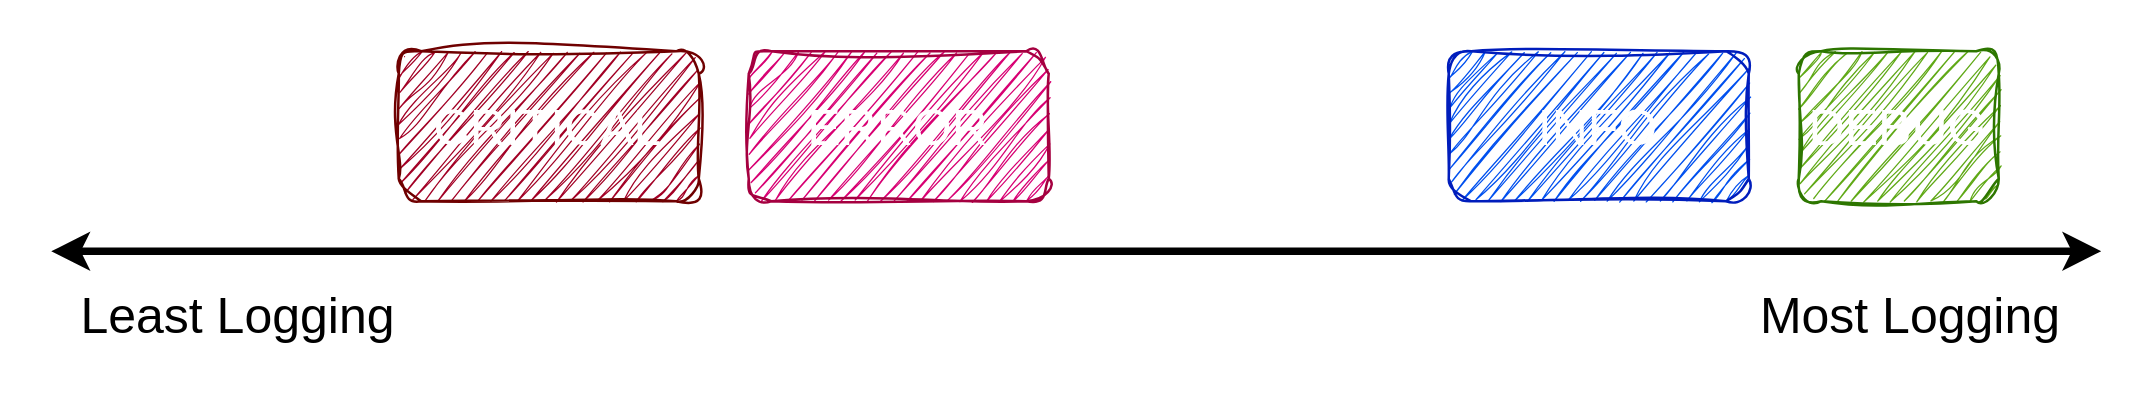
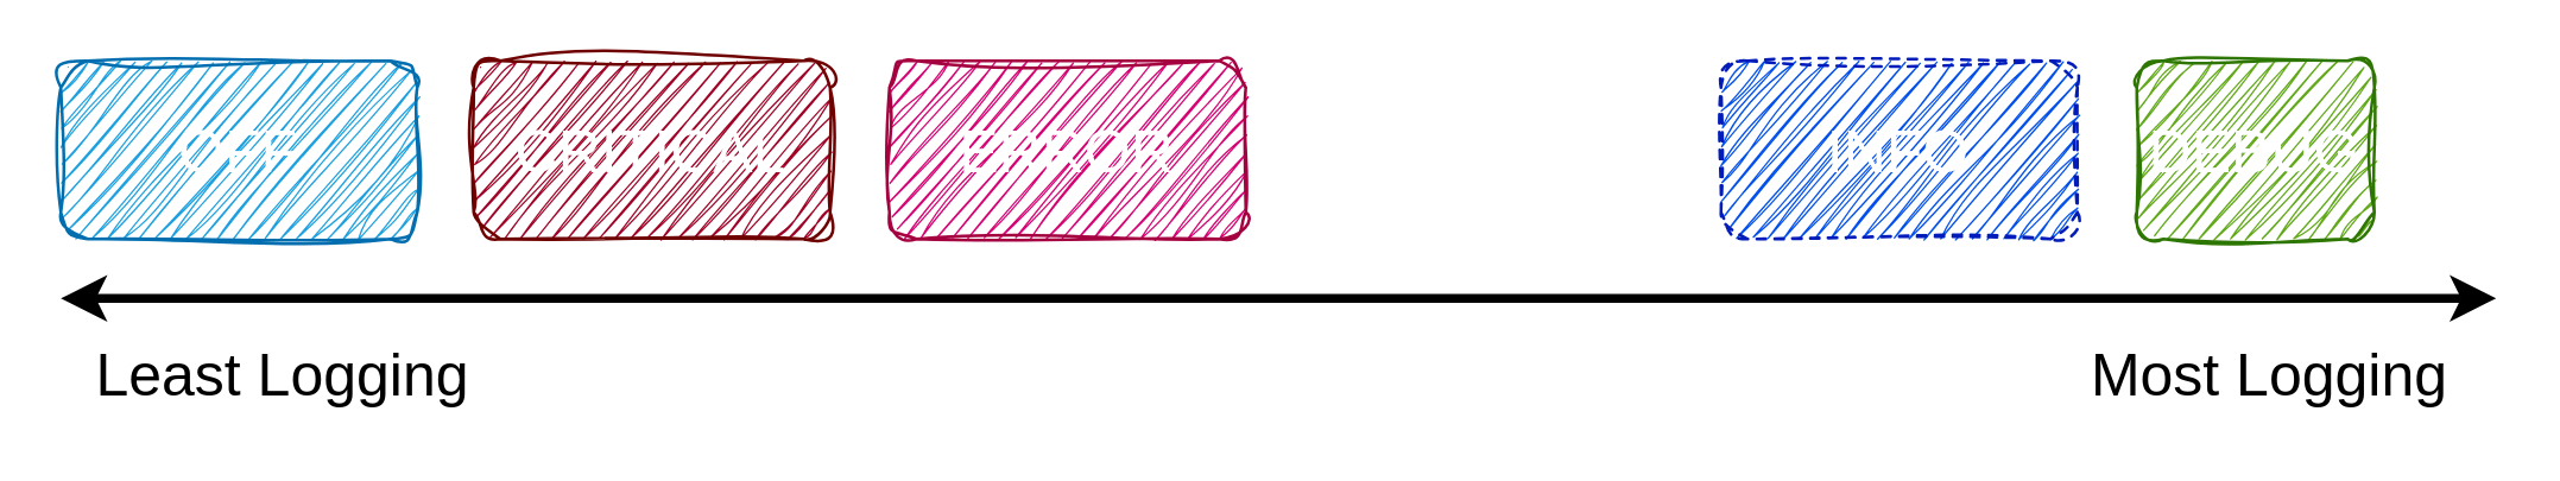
+ <mxCell id="6" value="&lt;font style=&quot;font-size: 20px;&quot;&gt;OFF&lt;/font&gt;" style="rounded=1;whiteSpace=wrap;html=1;fillColor=#1ba1e2;fontColor=#ffffff;strokeColor=#006EAF;sketch=1;curveFitting=1;jiggle=2;" vertex="1" parent="1"><mxGeometry x="20" y="20" width="120" height="60" as="geometry" /></mxCell>
- <mxCell id="4" value="&lt;font style=&quot;font-size: 20px;&quot;&gt;INFO&lt;/font&gt;" style="rounded=1;whiteSpace=wrap;html=1;fillColor=#0050ef;fontColor=#ffffff;strokeColor=#001DBC;sketch=1;curveFitting=1;jiggle=2;" vertex="1" parent="1"><mxGeometry x="579" y="20" width="120" height="60" as="geometry" /></mxCell>
+ <mxCell id="4" value="&lt;font style=&quot;font-size: 20px;&quot;&gt;INFO&lt;/font&gt;" style="rounded=1;whiteSpace=wrap;html=1;fillColor=#0050ef;fontColor=#ffffff;strokeColor=#001DBC;sketch=1;curveFitting=1;jiggle=2;dashed=1;" vertex="1" parent="1"><mxGeometry x="579" y="20" width="120" height="60" as="geometry" /></mxCell>
